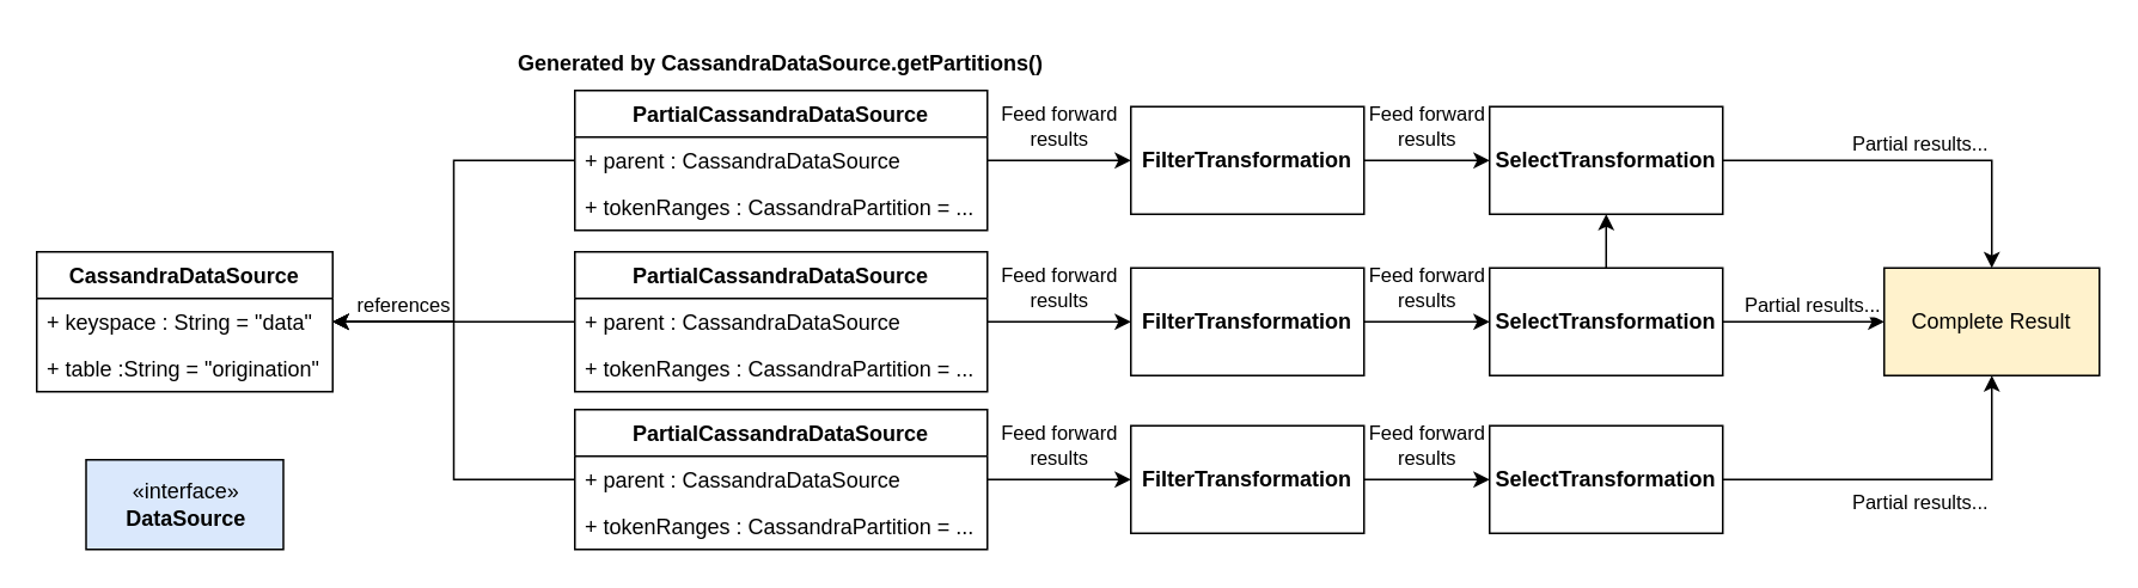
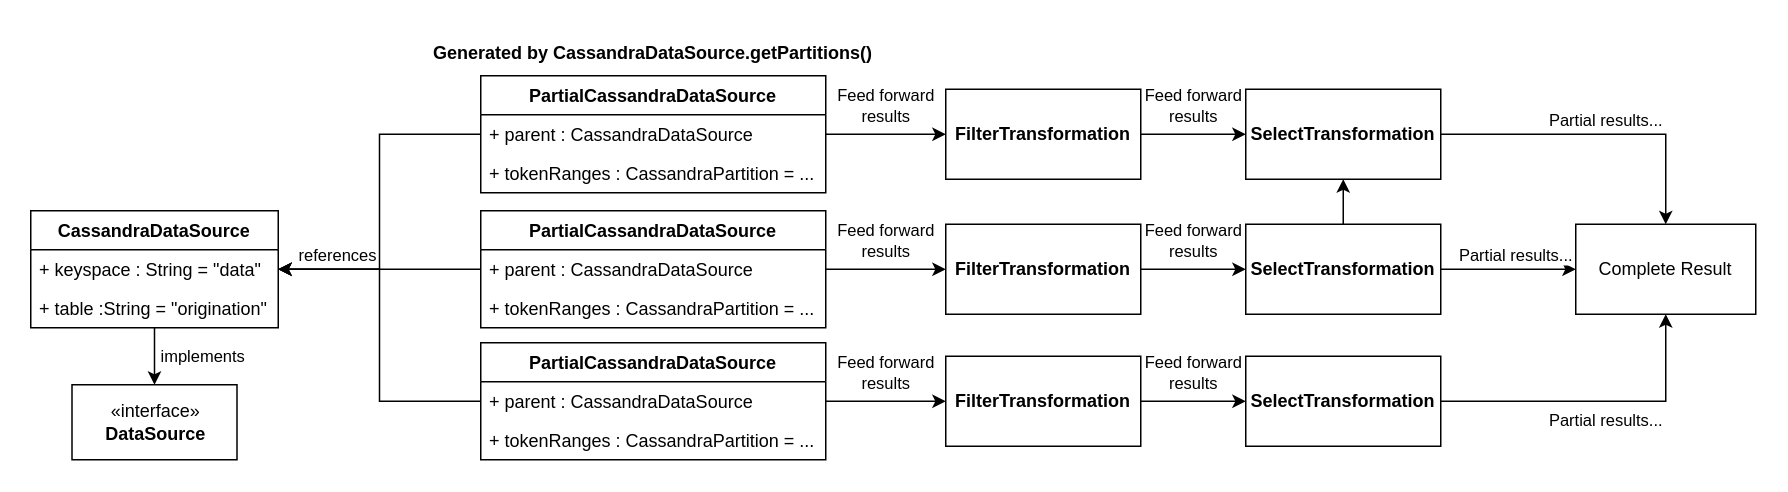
- <mxCell id="36" value="Complete Result" style="rounded=0;whiteSpace=wrap;html=1;fillColor=#fff2cc;" vertex="1" parent="1"><mxGeometry x="1050" y="149" width="120" height="60" as="geometry" /></mxCell>
+ <mxCell id="36" value="Complete Result" style="rounded=0;whiteSpace=wrap;html=1;" vertex="1" parent="1"><mxGeometry x="1050" y="149" width="120" height="60" as="geometry" /></mxCell>
+ <mxCell id="6" value="implements" style="edgeStyle=orthogonalEdgeStyle;rounded=0;orthogonalLoop=1;jettySize=auto;html=1;labelPosition=right;verticalLabelPosition=middle;align=left;verticalAlign=middle;spacing=4;" edge="1" parent="1" source="3" target="2"><mxGeometry relative="1" as="geometry"><mxPoint x="40" y="326" as="sourcePoint" /></mxGeometry></mxCell>
- <mxCell id="2" value="«interface»&lt;br&gt;&lt;b&gt;DataSource&lt;/b&gt;" style="html=1;fillColor=#dae8fc;" vertex="1" parent="1"><mxGeometry x="47.5" y="256" width="110" height="50" as="geometry" /></mxCell>
+ <mxCell id="2" value="«interface»&lt;br&gt;&lt;b&gt;DataSource&lt;/b&gt;" style="html=1;" vertex="1" parent="1"><mxGeometry x="47.5" y="256" width="110" height="50" as="geometry" /></mxCell>
